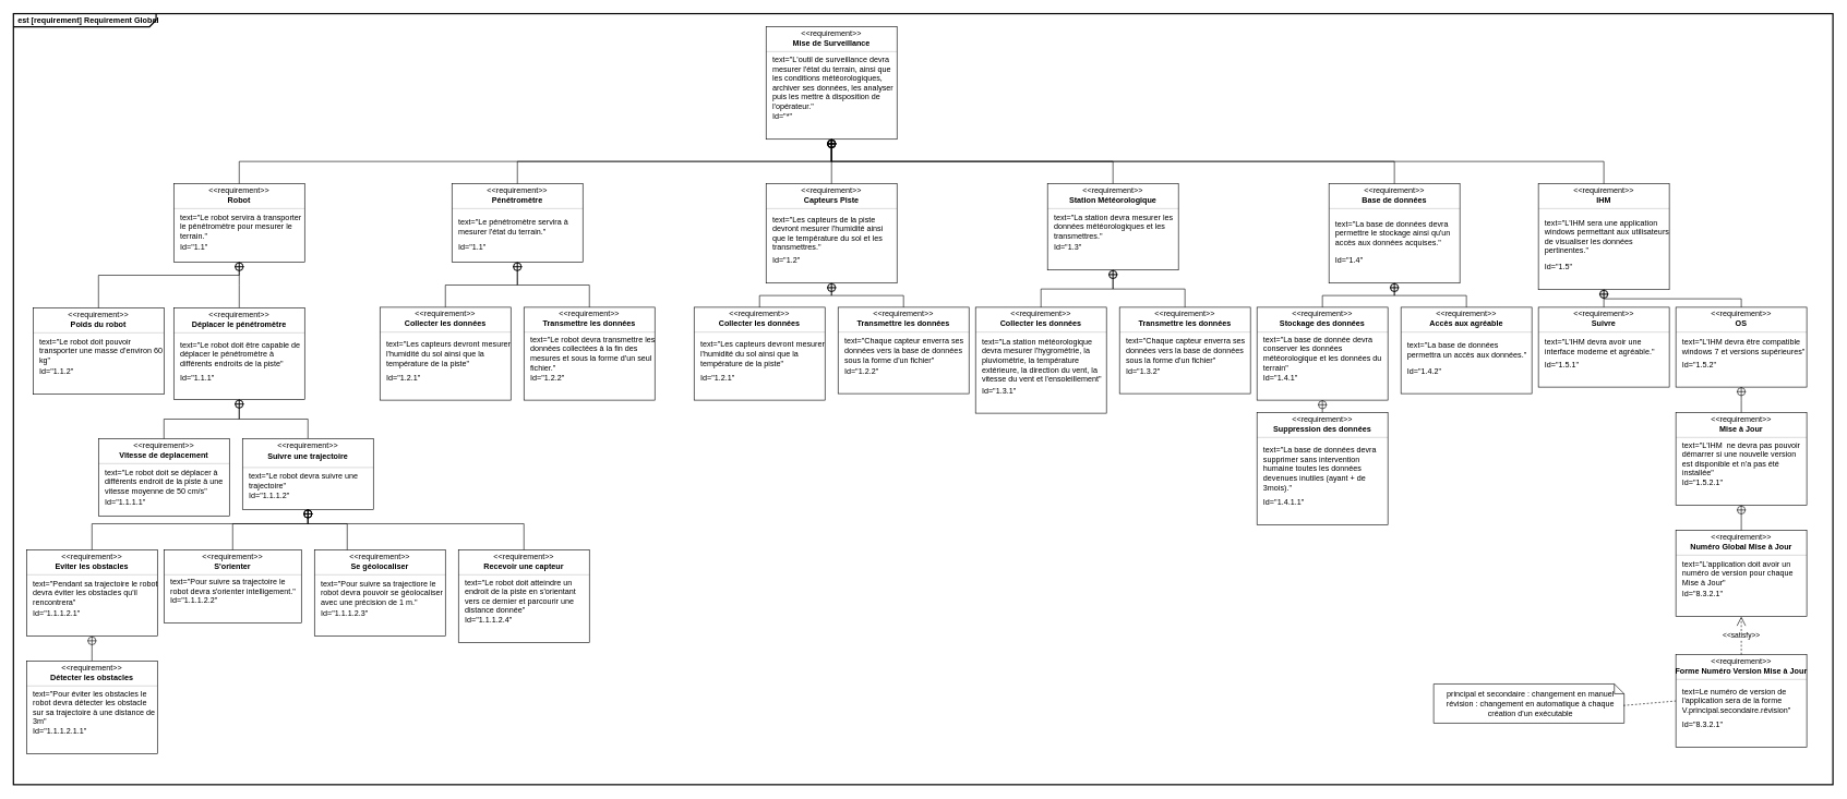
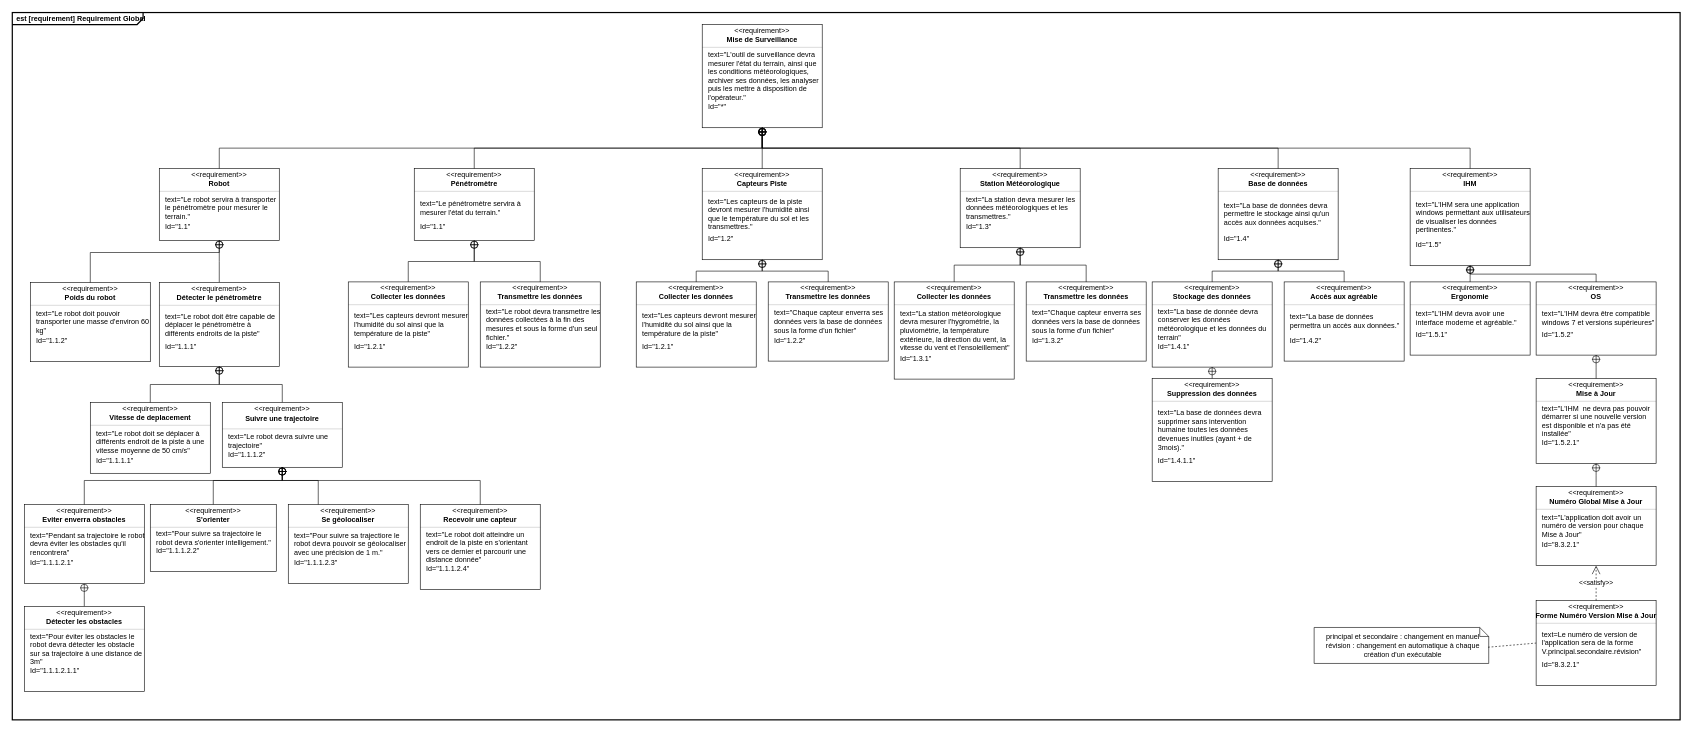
- <mxCell id="152" value="Déplacer le pénétromètre" style="html=1;align=center;spacing=0;verticalAlign=middle;strokeColor=none;fillColor=none;whiteSpace=wrap;fontStyle=1" parent="150" vertex="1"><mxGeometry y="16" width="200" height="18" as="geometry" /></mxCell>
+ <mxCell id="152" value="Détecter le pénétromètre" style="html=1;align=center;spacing=0;verticalAlign=middle;strokeColor=none;fillColor=none;whiteSpace=wrap;fontStyle=1" parent="150" vertex="1"><mxGeometry y="16" width="200" height="18" as="geometry" /></mxCell>
- <mxCell id="111" value="Suivre" style="html=1;align=center;spacing=0;verticalAlign=middle;strokeColor=none;fillColor=none;whiteSpace=wrap;fontStyle=1" parent="109" vertex="1"><mxGeometry y="16" width="200" height="18" as="geometry" /></mxCell>
+ <mxCell id="111" value="Ergonomie" style="html=1;align=center;spacing=0;verticalAlign=middle;strokeColor=none;fillColor=none;whiteSpace=wrap;fontStyle=1" parent="109" vertex="1"><mxGeometry y="16" width="200" height="18" as="geometry" /></mxCell>
- <mxCell id="174" value="Eviter les obstacles" style="html=1;align=center;spacing=0;verticalAlign=middle;strokeColor=none;fillColor=none;whiteSpace=wrap;fontStyle=1" parent="172" vertex="1"><mxGeometry y="16" width="200" height="18" as="geometry" /></mxCell>
+ <mxCell id="174" value="Eviter enverra obstacles" style="html=1;align=center;spacing=0;verticalAlign=middle;strokeColor=none;fillColor=none;whiteSpace=wrap;fontStyle=1" parent="172" vertex="1"><mxGeometry y="16" width="200" height="18" as="geometry" /></mxCell>
